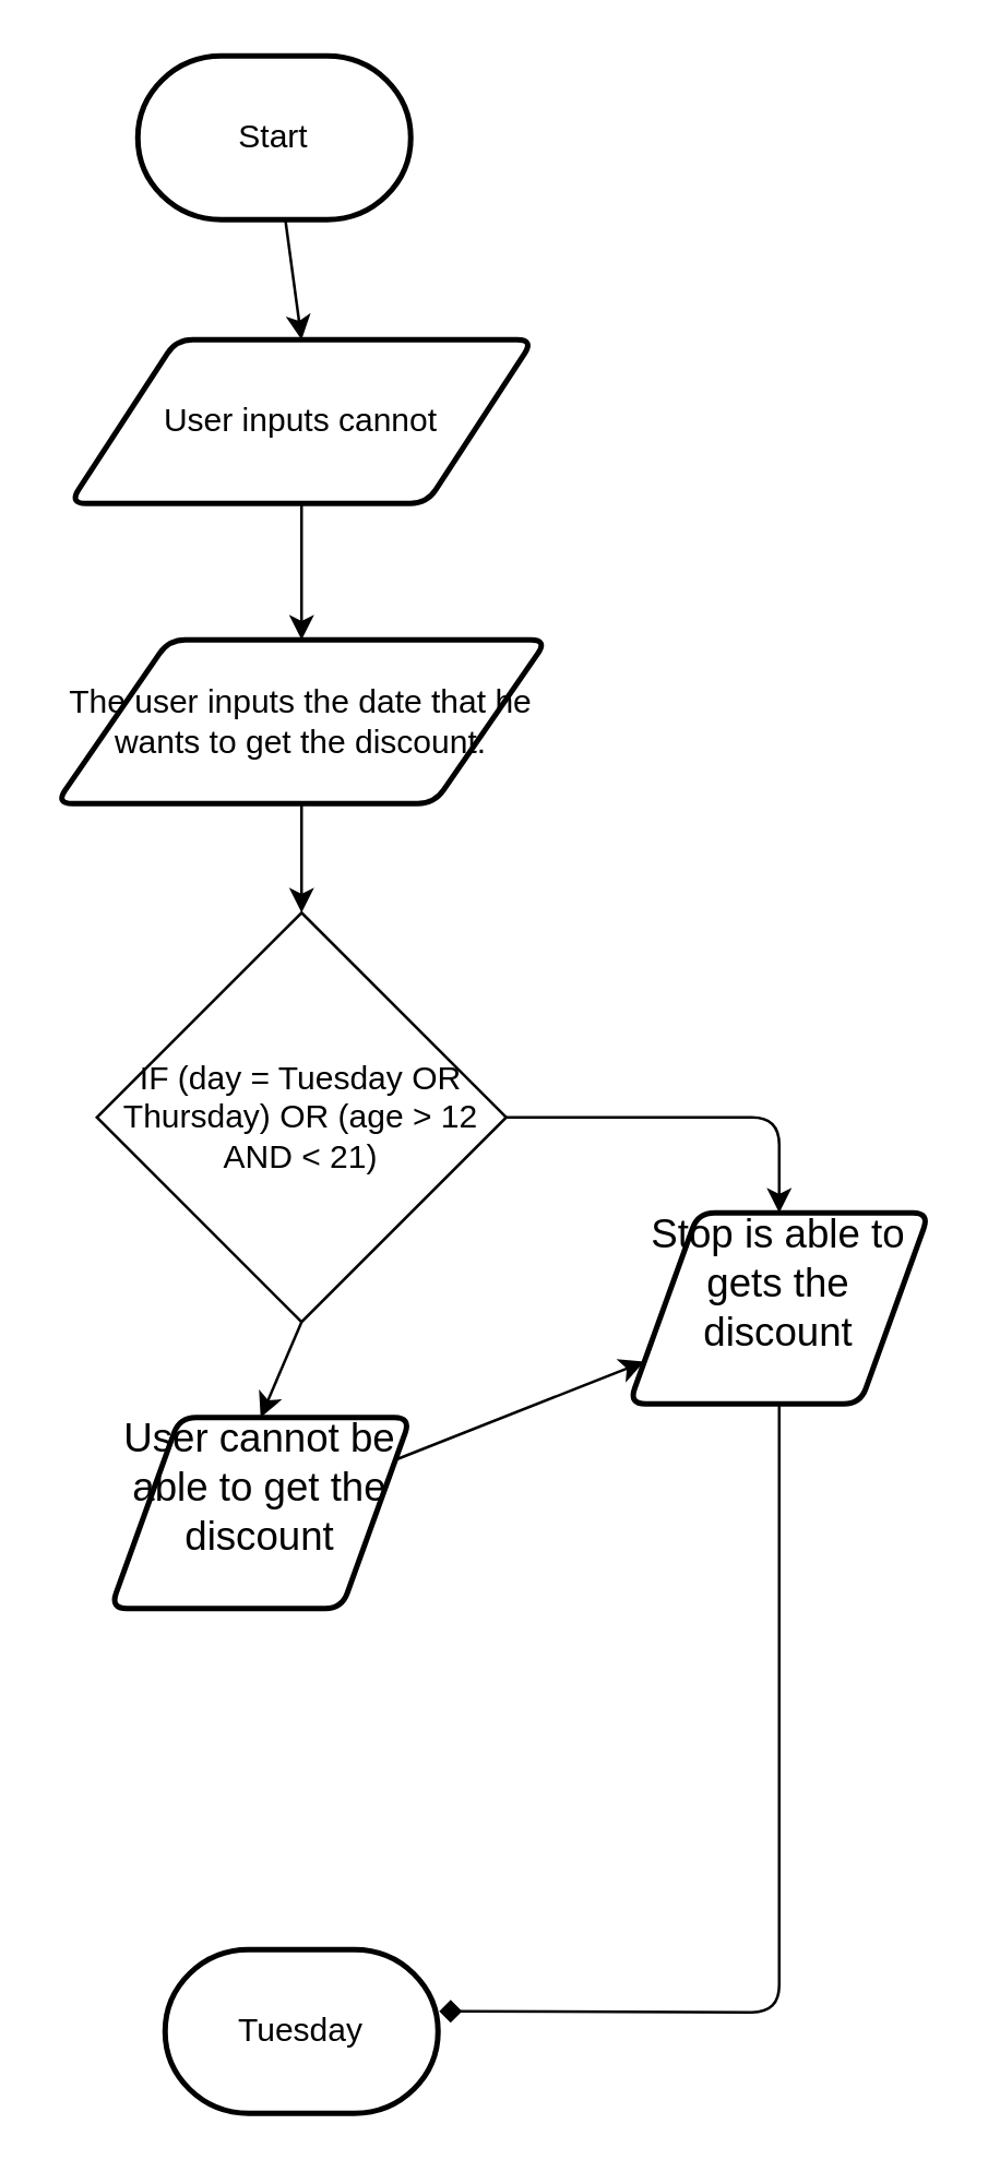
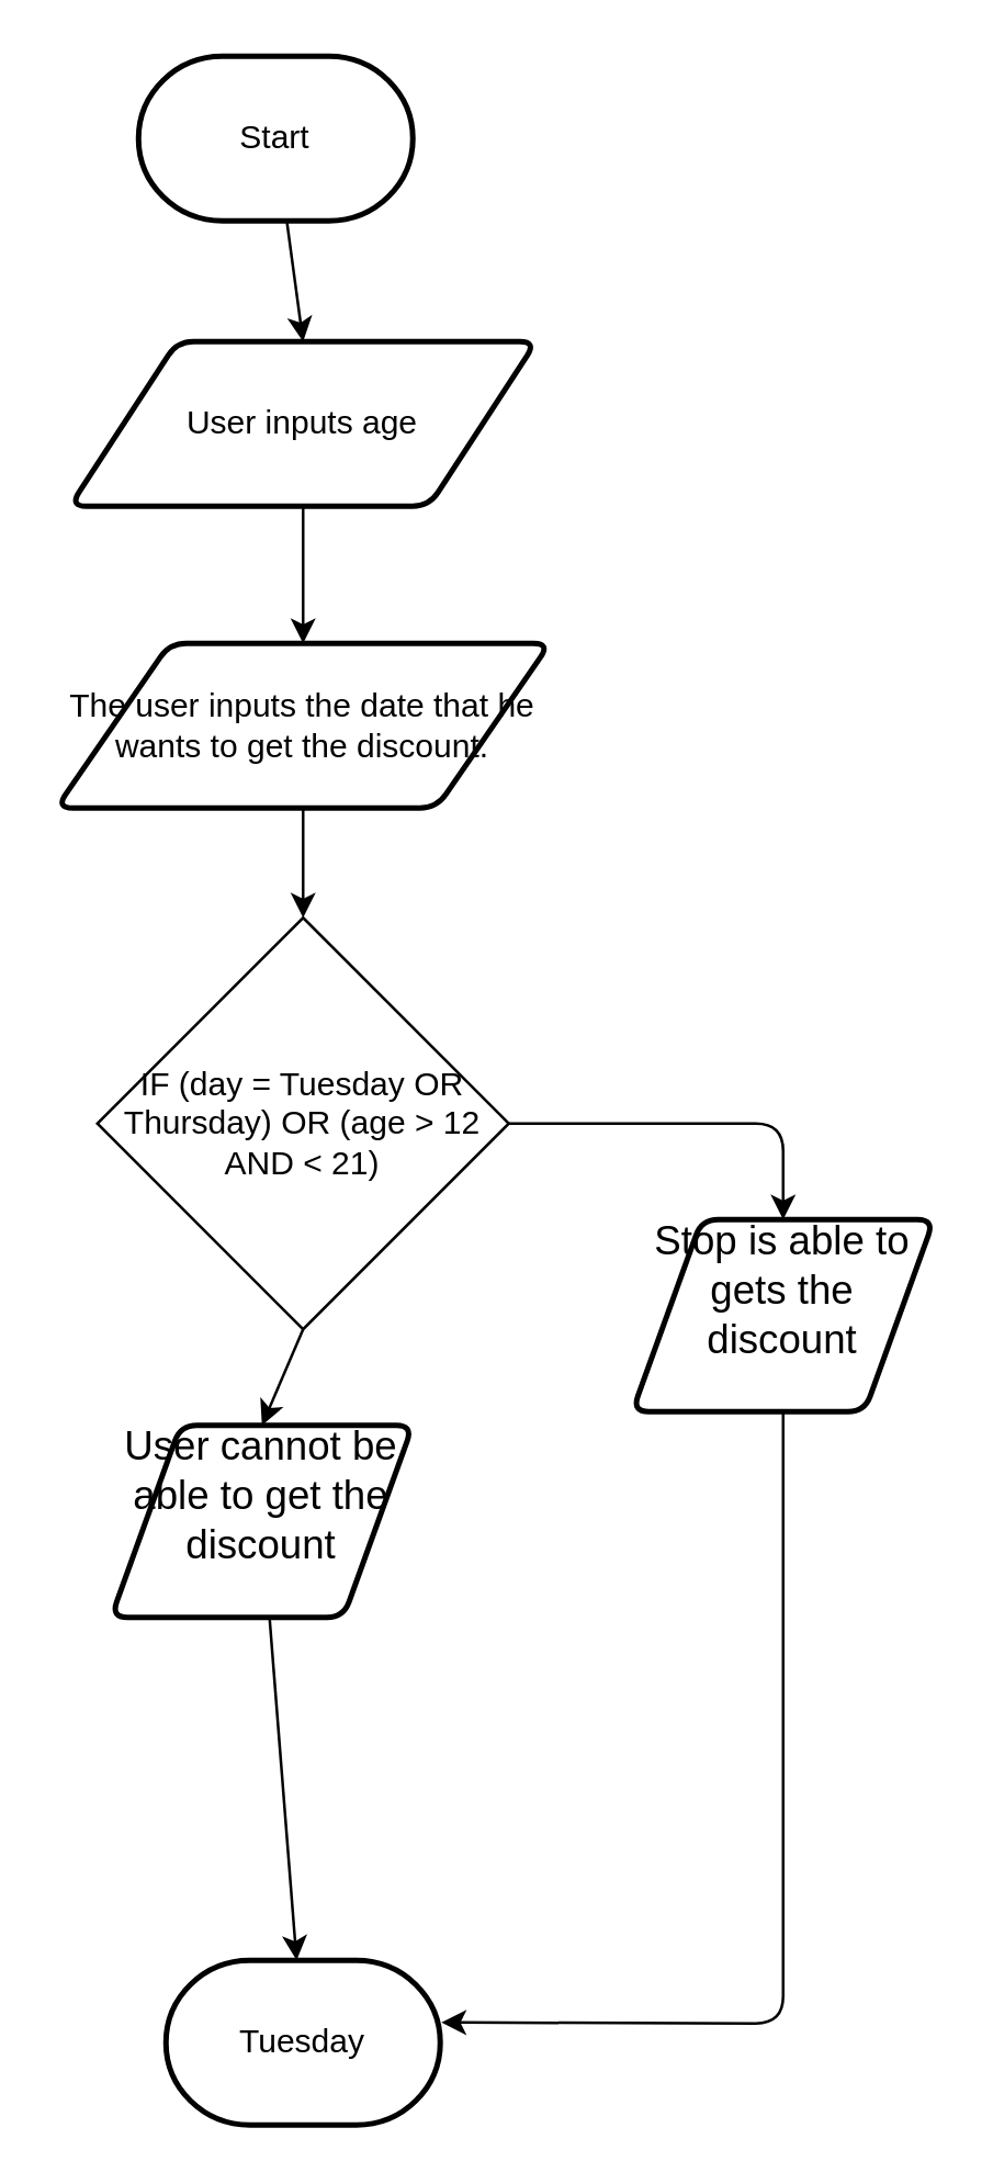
- <mxCell id="16" value="User inputs cannot" style="shape=parallelogram;html=1;strokeWidth=2;perimeter=parallelogramPerimeter;whiteSpace=wrap;rounded=1;arcSize=12;size=0.23;" parent="1" vertex="1"><mxGeometry x="25" y="124" width="170" height="60" as="geometry" /></mxCell>
+ <mxCell id="16" value="User inputs age" style="shape=parallelogram;html=1;strokeWidth=2;perimeter=parallelogramPerimeter;whiteSpace=wrap;rounded=1;arcSize=12;size=0.23;" parent="1" vertex="1"><mxGeometry x="25" y="124" width="170" height="60" as="geometry" /></mxCell>
- <mxCell id="6" style="edgeStyle=none;html=1;" parent="1" source="7" target="12" edge="1"><mxGeometry relative="1" as="geometry" /></mxCell>
+ <mxCell id="6" style="edgeStyle=none;html=1;" parent="1" source="7" target="8" edge="1"><mxGeometry relative="1" as="geometry" /></mxCell>
- <mxCell id="11" style="edgeStyle=none;html=1;fontColor=#F0F0F0;entryX=1.004;entryY=0.377;entryDx=0;entryDy=0;entryPerimeter=0;endArrow=diamond;" parent="1" source="12" target="8" edge="1"><mxGeometry relative="1" as="geometry"><mxPoint x="295" y="714" as="targetPoint" /><Array as="points"><mxPoint x="285" y="737" /></Array></mxGeometry></mxCell>
+ <mxCell id="11" style="edgeStyle=none;html=1;fontColor=#F0F0F0;entryX=1.004;entryY=0.377;entryDx=0;entryDy=0;entryPerimeter=0;" parent="1" source="12" target="8" edge="1"><mxGeometry relative="1" as="geometry"><mxPoint x="295" y="714" as="targetPoint" /><Array as="points"><mxPoint x="285" y="737" /></Array></mxGeometry></mxCell>
